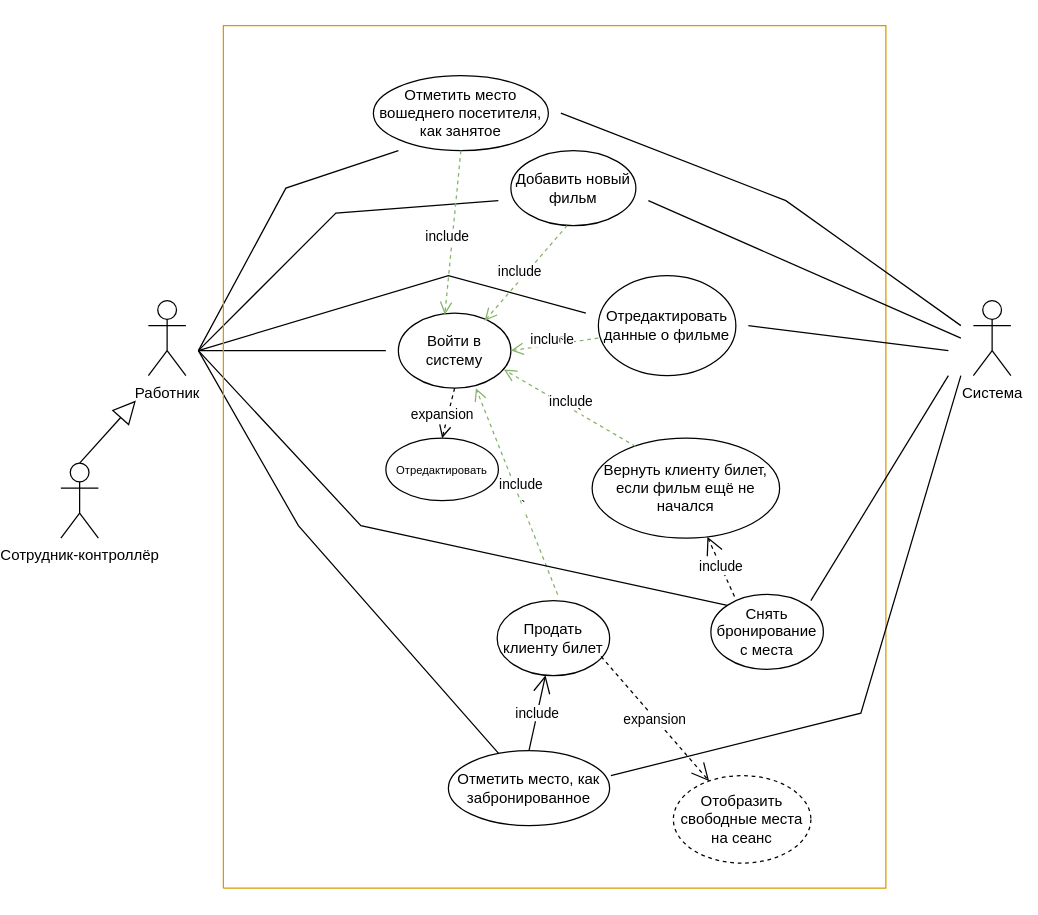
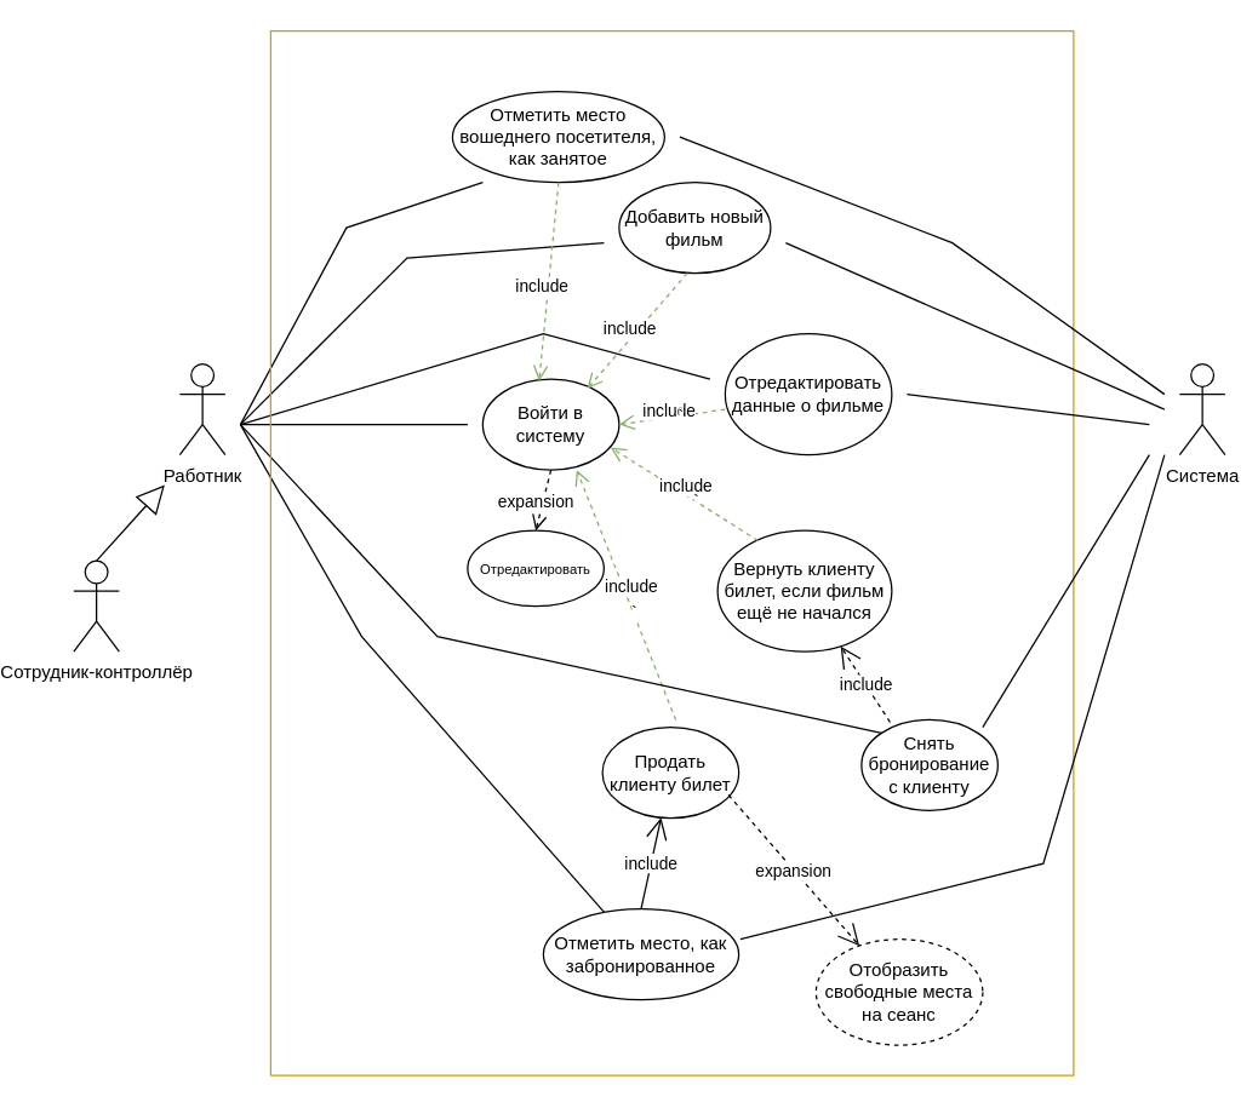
- <mxCell id="8" value="Вернуть клиенту билет, если фильм ещё не начался" style="ellipse;whiteSpace=wrap;html=1;" vertex="1" parent="1"><mxGeometry x="445" y="350" width="150" height="80" as="geometry" /></mxCell>
+ <mxCell id="8" value="Вернуть клиенту билет, если фильм ещё не начался" style="ellipse;whiteSpace=wrap;html=1;" vertex="1" parent="1"><mxGeometry x="445" y="350" width="115" height="80" as="geometry" /></mxCell>
- <mxCell id="34" value="Снять бронирование с места" style="ellipse;whiteSpace=wrap;html=1;" vertex="1" parent="1"><mxGeometry x="540" y="475" width="90" height="60" as="geometry" /></mxCell>
+ <mxCell id="34" value="Снять бронирование с клиенту" style="ellipse;whiteSpace=wrap;html=1;" vertex="1" parent="1"><mxGeometry x="540" y="475" width="90" height="60" as="geometry" /></mxCell>
